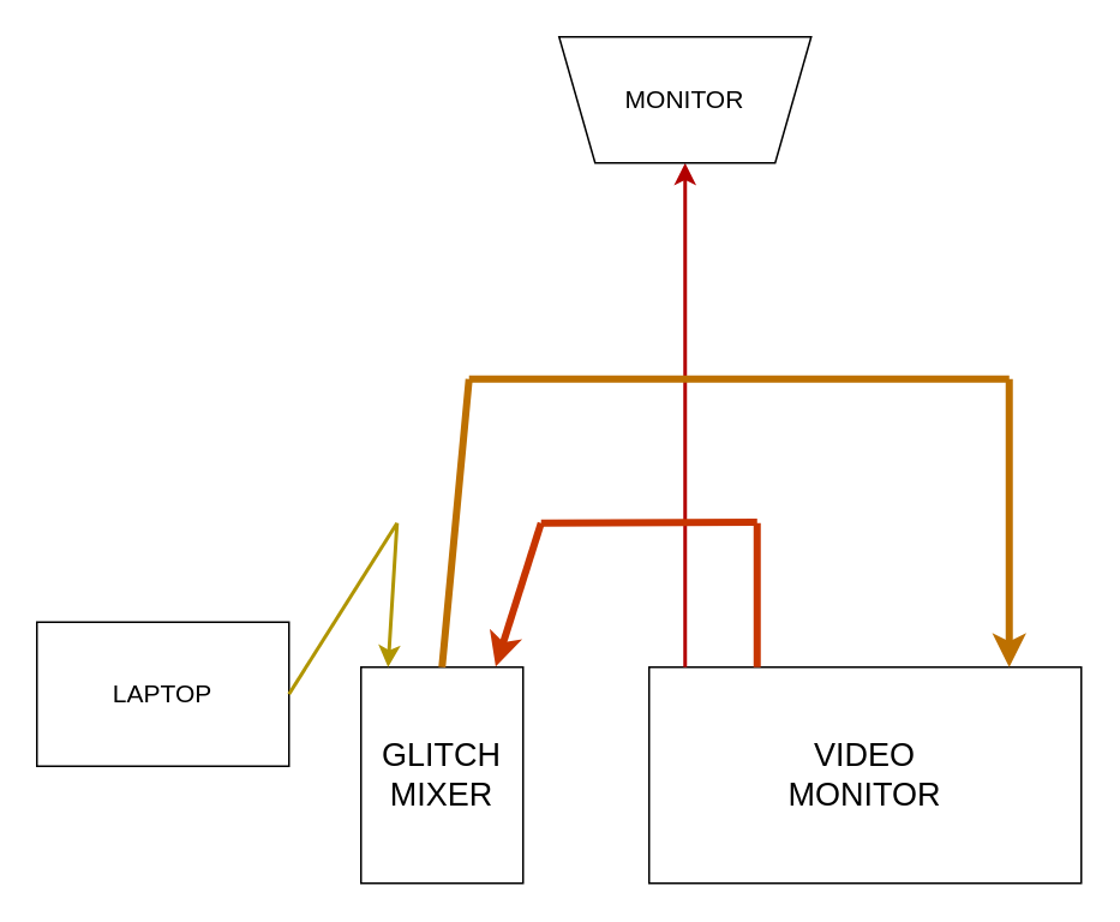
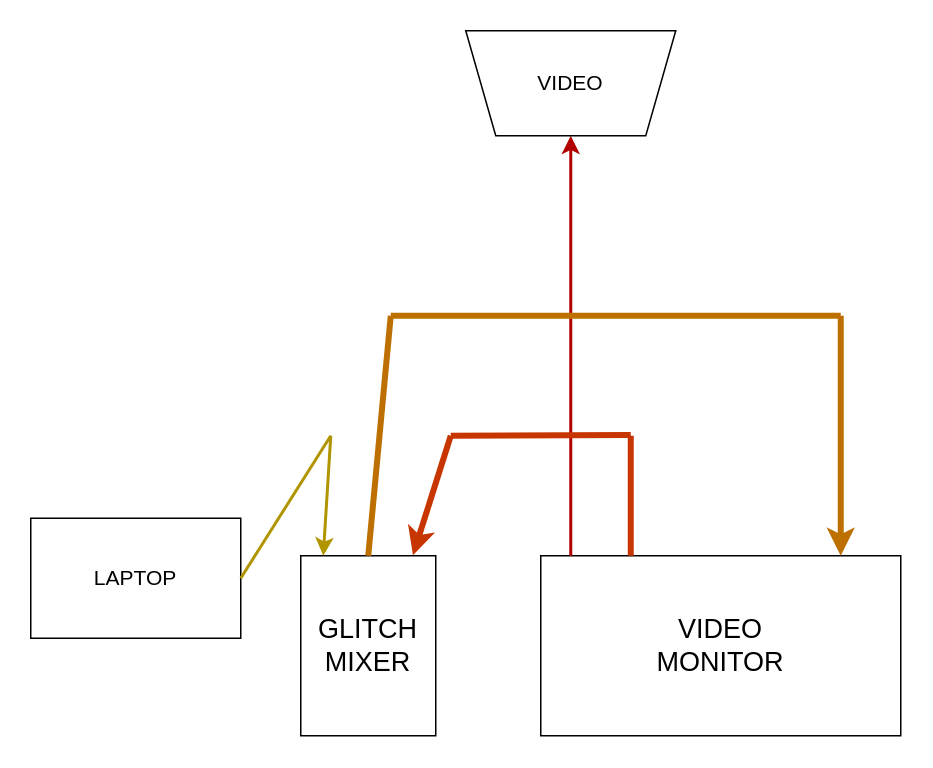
- <mxCell id="11" value="&lt;font style=&quot;font-size: 14px;&quot;&gt;MONITOR&lt;/font&gt;" style="shape=trapezoid;perimeter=trapezoidPerimeter;whiteSpace=wrap;html=1;fixedSize=1;direction=west;" parent="1" vertex="1"><mxGeometry x="310" y="20" width="140" height="70" as="geometry" /></mxCell>
+ <mxCell id="11" value="&lt;font style=&quot;font-size: 14px;&quot;&gt;VIDEO&lt;/font&gt;" style="shape=trapezoid;perimeter=trapezoidPerimeter;whiteSpace=wrap;html=1;fixedSize=1;direction=west;" parent="1" vertex="1"><mxGeometry x="310" y="20" width="140" height="70" as="geometry" /></mxCell>
